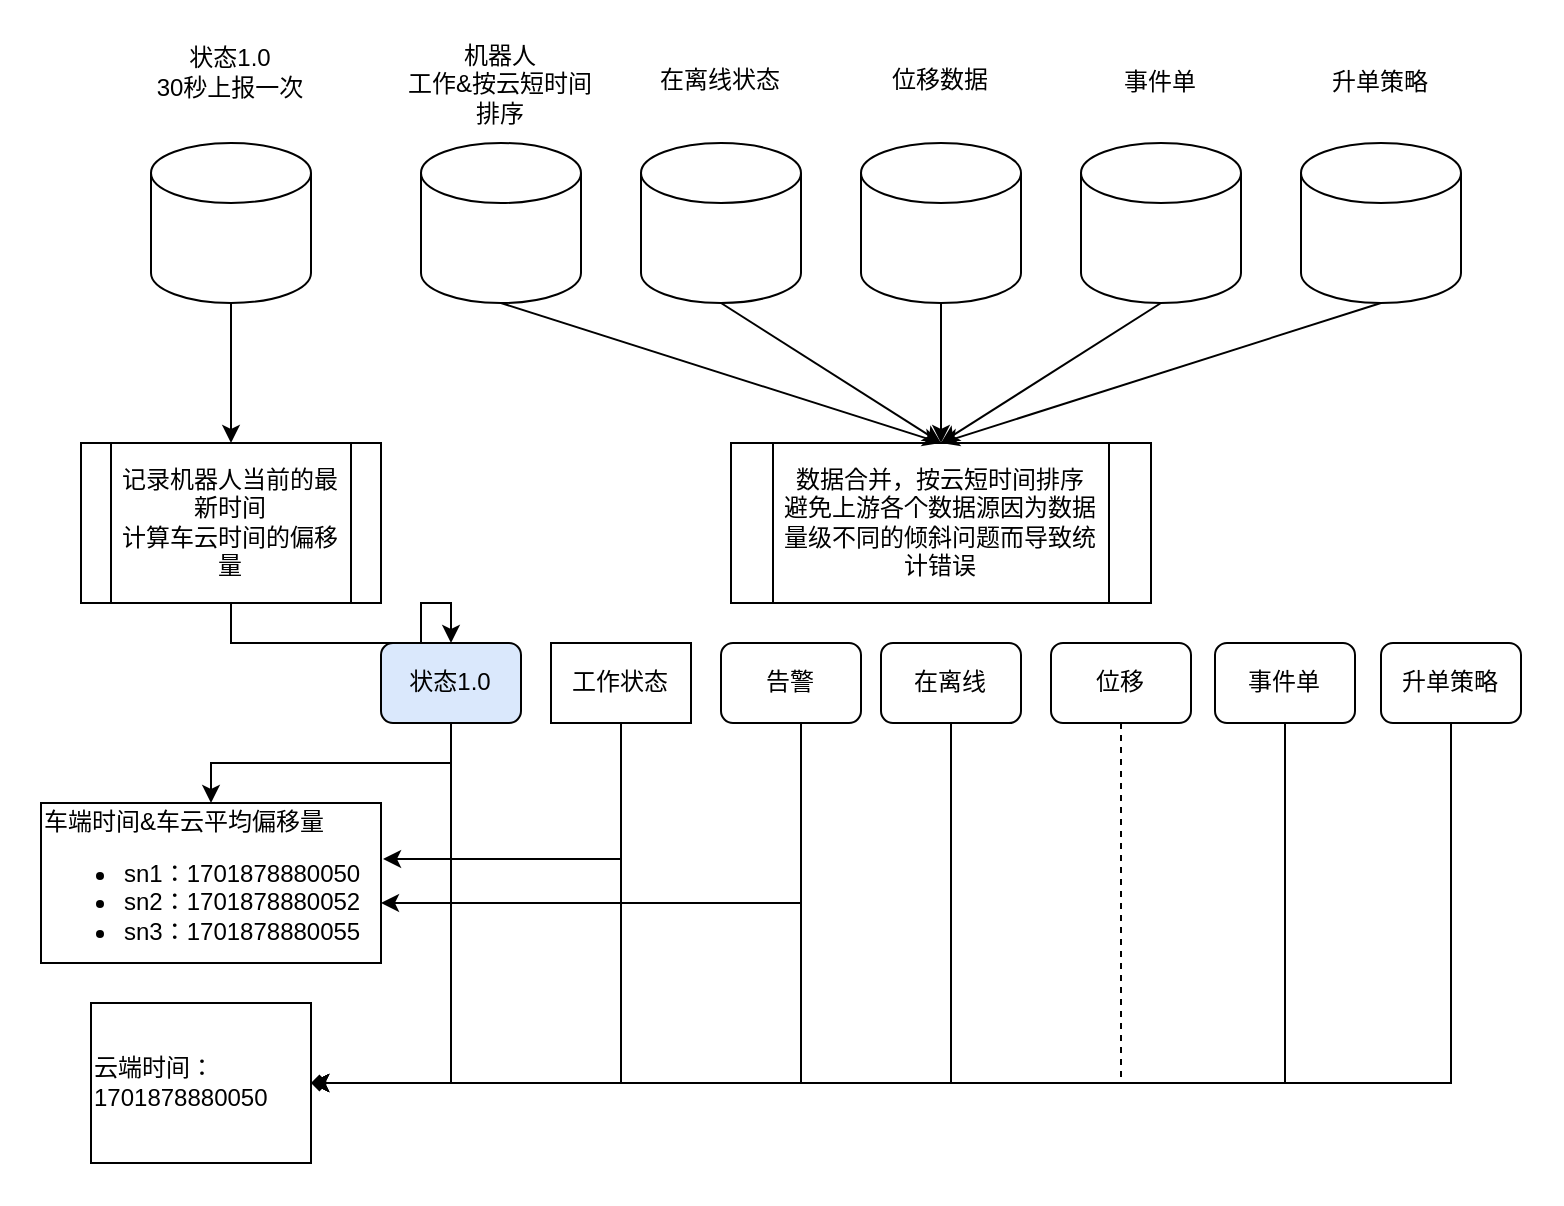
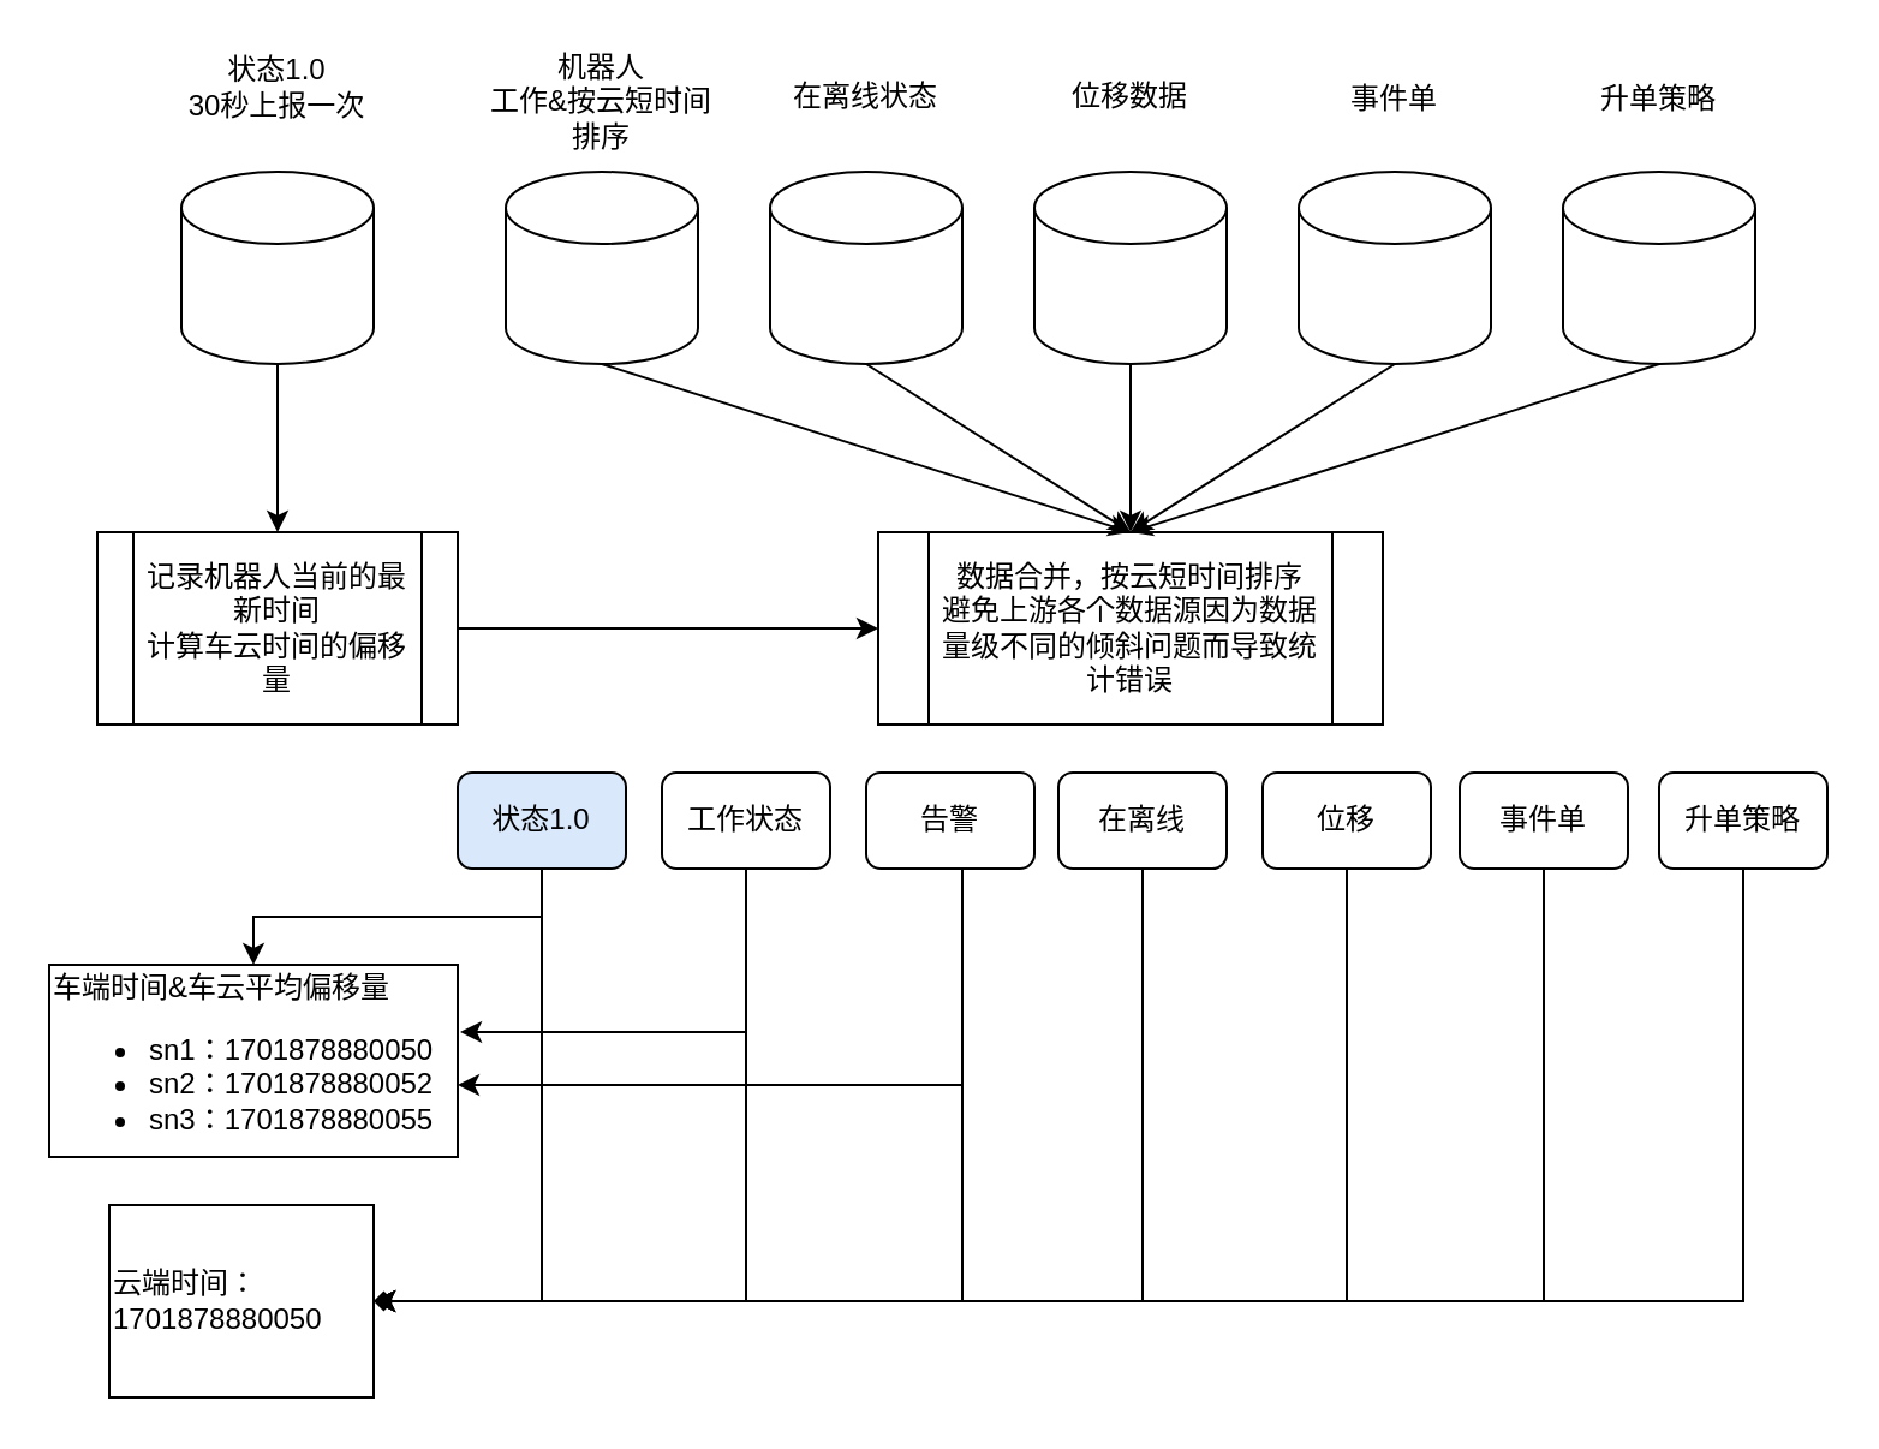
- <mxCell id="18" style="edgeStyle=orthogonalEdgeStyle;rounded=0;orthogonalLoop=1;jettySize=auto;html=1;" edge="1" parent="1" source="19" target="25"><mxGeometry relative="1" as="geometry" /></mxCell>
+ <mxCell id="18" style="edgeStyle=orthogonalEdgeStyle;rounded=0;orthogonalLoop=1;jettySize=auto;html=1;" edge="1" parent="1" source="19" target="13"><mxGeometry relative="1" as="geometry" /></mxCell>
- <mxCell id="27" value="工作状态" style="whiteSpace=wrap;html=1;rounded=0;" vertex="1" parent="1"><mxGeometry x="275" y="321" width="70" height="40" as="geometry" /></mxCell>
+ <mxCell id="27" value="工作状态" style="rounded=1;whiteSpace=wrap;html=1;" vertex="1" parent="1"><mxGeometry x="275" y="321" width="70" height="40" as="geometry" /></mxCell>
- <mxCell id="33" style="edgeStyle=orthogonalEdgeStyle;rounded=0;orthogonalLoop=1;jettySize=auto;html=1;entryX=1;entryY=0.5;entryDx=0;entryDy=0;dashed=1;" edge="1" parent="1" source="34" target="40"><mxGeometry relative="1" as="geometry"><Array as="points"><mxPoint x="560" y="541" /></Array></mxGeometry></mxCell>
+ <mxCell id="33" style="edgeStyle=orthogonalEdgeStyle;rounded=0;orthogonalLoop=1;jettySize=auto;html=1;entryX=1;entryY=0.5;entryDx=0;entryDy=0;" edge="1" parent="1" source="34" target="40"><mxGeometry relative="1" as="geometry"><Array as="points"><mxPoint x="560" y="541" /></Array></mxGeometry></mxCell>
